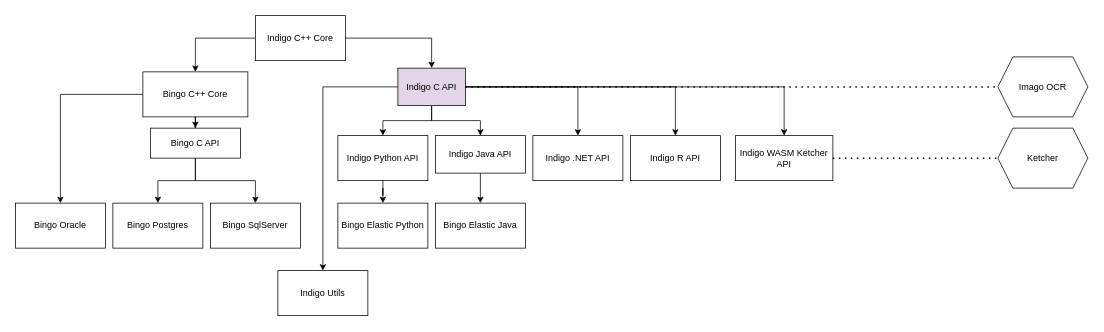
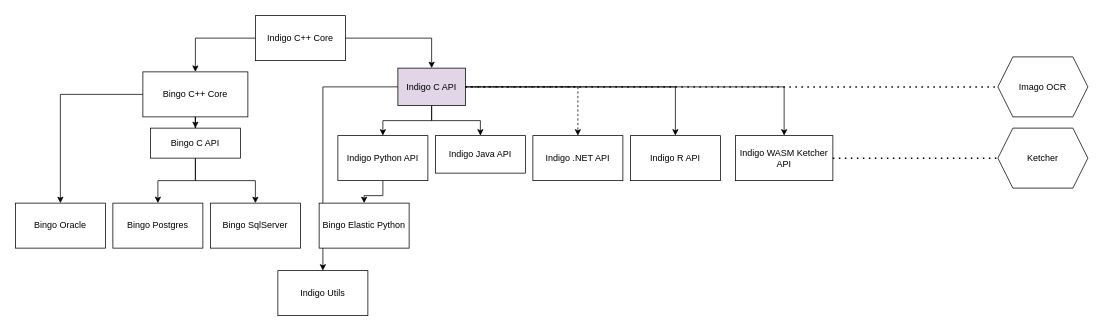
- <mxCell id="17" style="edgeStyle=orthogonalEdgeStyle;rounded=0;orthogonalLoop=1;jettySize=auto;html=1;entryX=0.5;entryY=0;entryDx=0;entryDy=0;" edge="1" parent="1" source="21" target="27"><mxGeometry relative="1" as="geometry" /></mxCell>
+ <mxCell id="17" style="edgeStyle=orthogonalEdgeStyle;rounded=0;orthogonalLoop=1;jettySize=auto;html=1;entryX=0.5;entryY=0;entryDx=0;entryDy=0;dashed=1;" edge="1" parent="1" source="21" target="27"><mxGeometry relative="1" as="geometry" /></mxCell>
- <mxCell id="25" style="edgeStyle=orthogonalEdgeStyle;rounded=0;orthogonalLoop=1;jettySize=auto;html=1;entryX=0.5;entryY=0;entryDx=0;entryDy=0;" edge="1" parent="1" source="26" target="33"><mxGeometry relative="1" as="geometry" /></mxCell>
- <mxCell id="32" value="Bingo Elastic Python" style="rounded=0;whiteSpace=wrap;html=1;" vertex="1" parent="1"><mxGeometry x="450" y="270" width="120" height="60" as="geometry" /></mxCell>
+ <mxCell id="32" value="Bingo Elastic Python" style="rounded=0;whiteSpace=wrap;html=1;" vertex="1" parent="1"><mxGeometry x="425" y="270" width="120" height="60" as="geometry" /></mxCell>
- <mxCell id="33" value="Bingo Elastic Java" style="rounded=0;whiteSpace=wrap;html=1;" vertex="1" parent="1"><mxGeometry x="580" y="270" width="120" height="60" as="geometry" /></mxCell>
